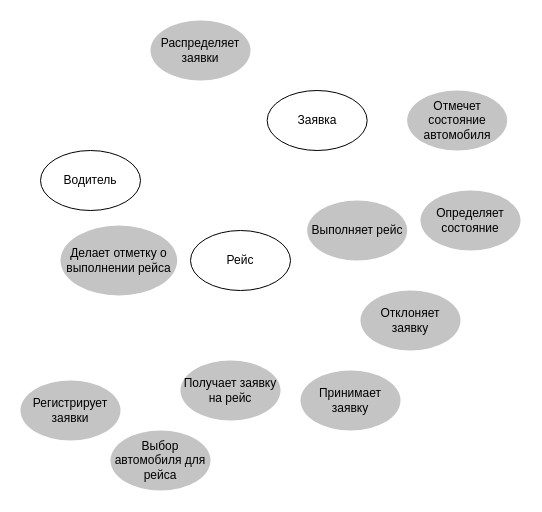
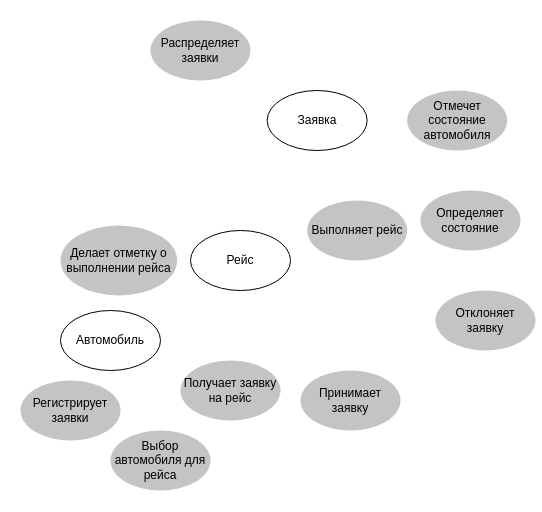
- <mxCell id="2" value="Водитель" style="ellipse;whiteSpace=wrap;html=1;" parent="1" vertex="1"><mxGeometry x="40" y="150" width="100" height="60" as="geometry" /></mxCell>
- <mxCell id="11" value="Отклоняет заявку" style="ellipse;whiteSpace=wrap;html=1;strokeColor=none;fillColor=#C4C4C4;" parent="1" vertex="1"><mxGeometry x="360" y="290" width="100" height="60" as="geometry" /></mxCell>
+ <mxCell id="11" value="Отклоняет заявку" style="ellipse;whiteSpace=wrap;html=1;strokeColor=none;fillColor=#C4C4C4;" parent="1" vertex="1"><mxGeometry x="435" y="290" width="100" height="60" as="geometry" /></mxCell>
+ <mxCell id="3" value="Автомобиль" style="ellipse;whiteSpace=wrap;html=1;" parent="1" vertex="1"><mxGeometry x="60" y="310" width="100" height="60" as="geometry" /></mxCell>
